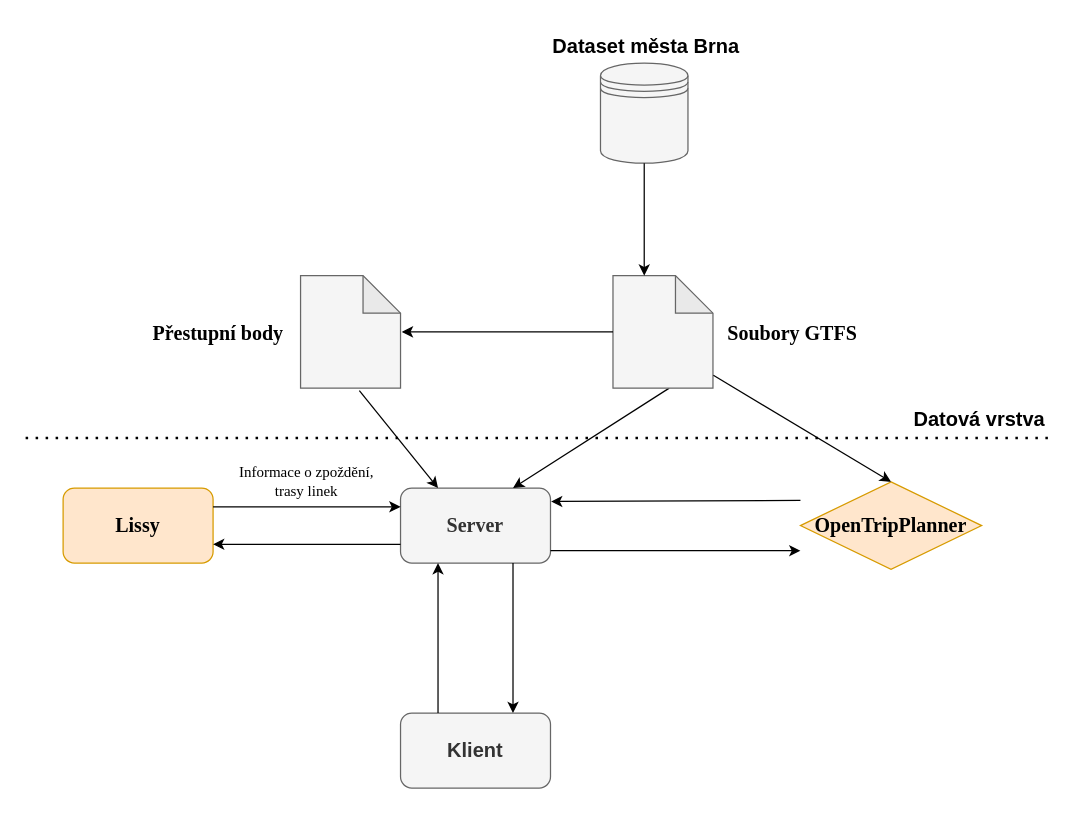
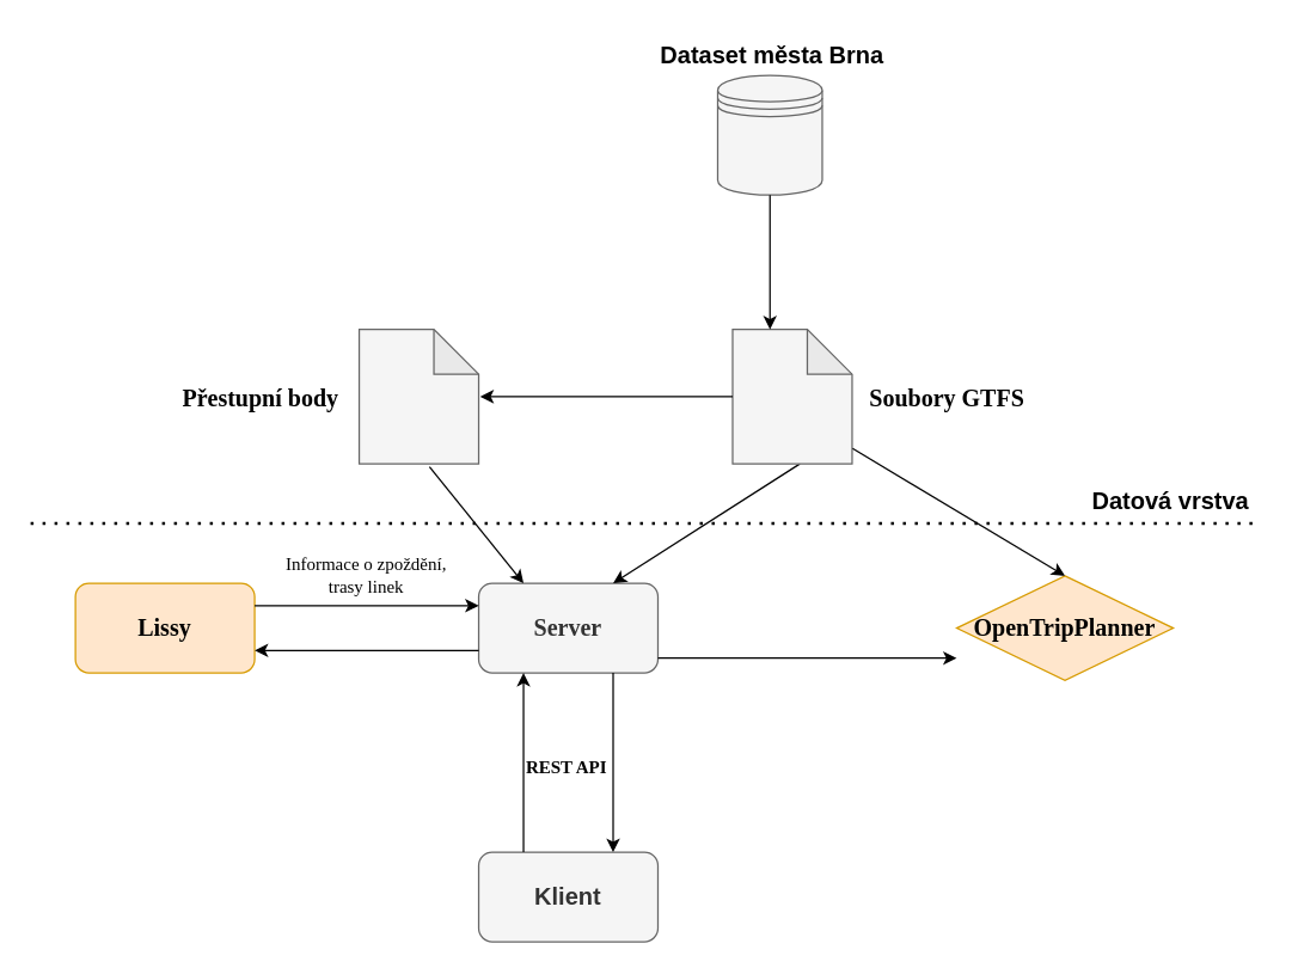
- <mxCell id="21" value="" style="endArrow=classic;html=1;rounded=0;entryX=1.004;entryY=0.178;entryDx=0;entryDy=0;entryPerimeter=0;exitX=0;exitY=0.213;exitDx=0;exitDy=0;exitPerimeter=0;" edge="1" parent="1" source="19" target="3"><mxGeometry width="50" height="50" relative="1" as="geometry"><mxPoint x="470" y="410" as="sourcePoint" /><mxPoint x="520" y="360" as="targetPoint" /></mxGeometry></mxCell>
+ <mxCell id="8" value="&lt;font face=&quot;Times New Roman&quot;&gt;&lt;b&gt;REST API&lt;br&gt;&lt;/b&gt;&lt;/font&gt;" style="text;whiteSpace=wrap;html=1;" parent="1" vertex="1"><mxGeometry x="350" y="500" width="60" height="40" as="geometry" /></mxCell>
